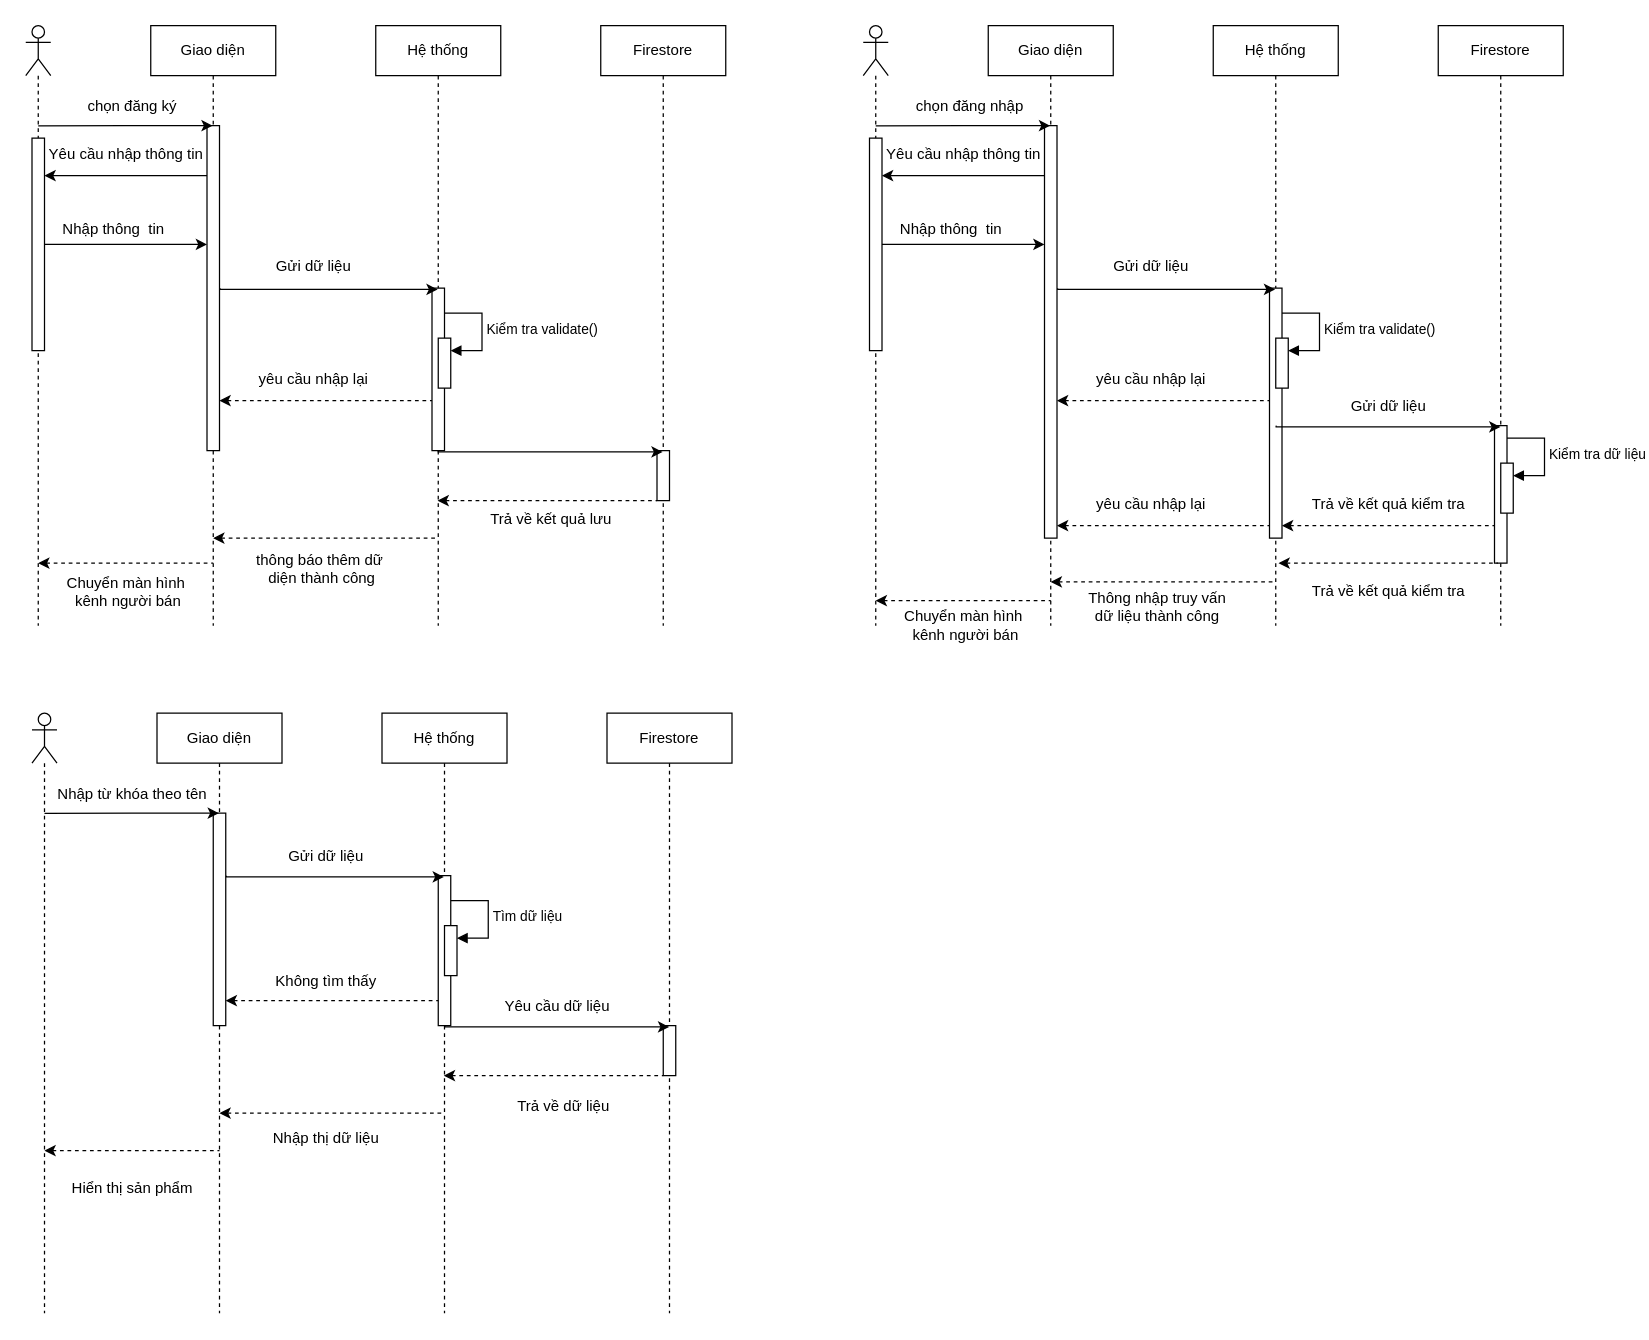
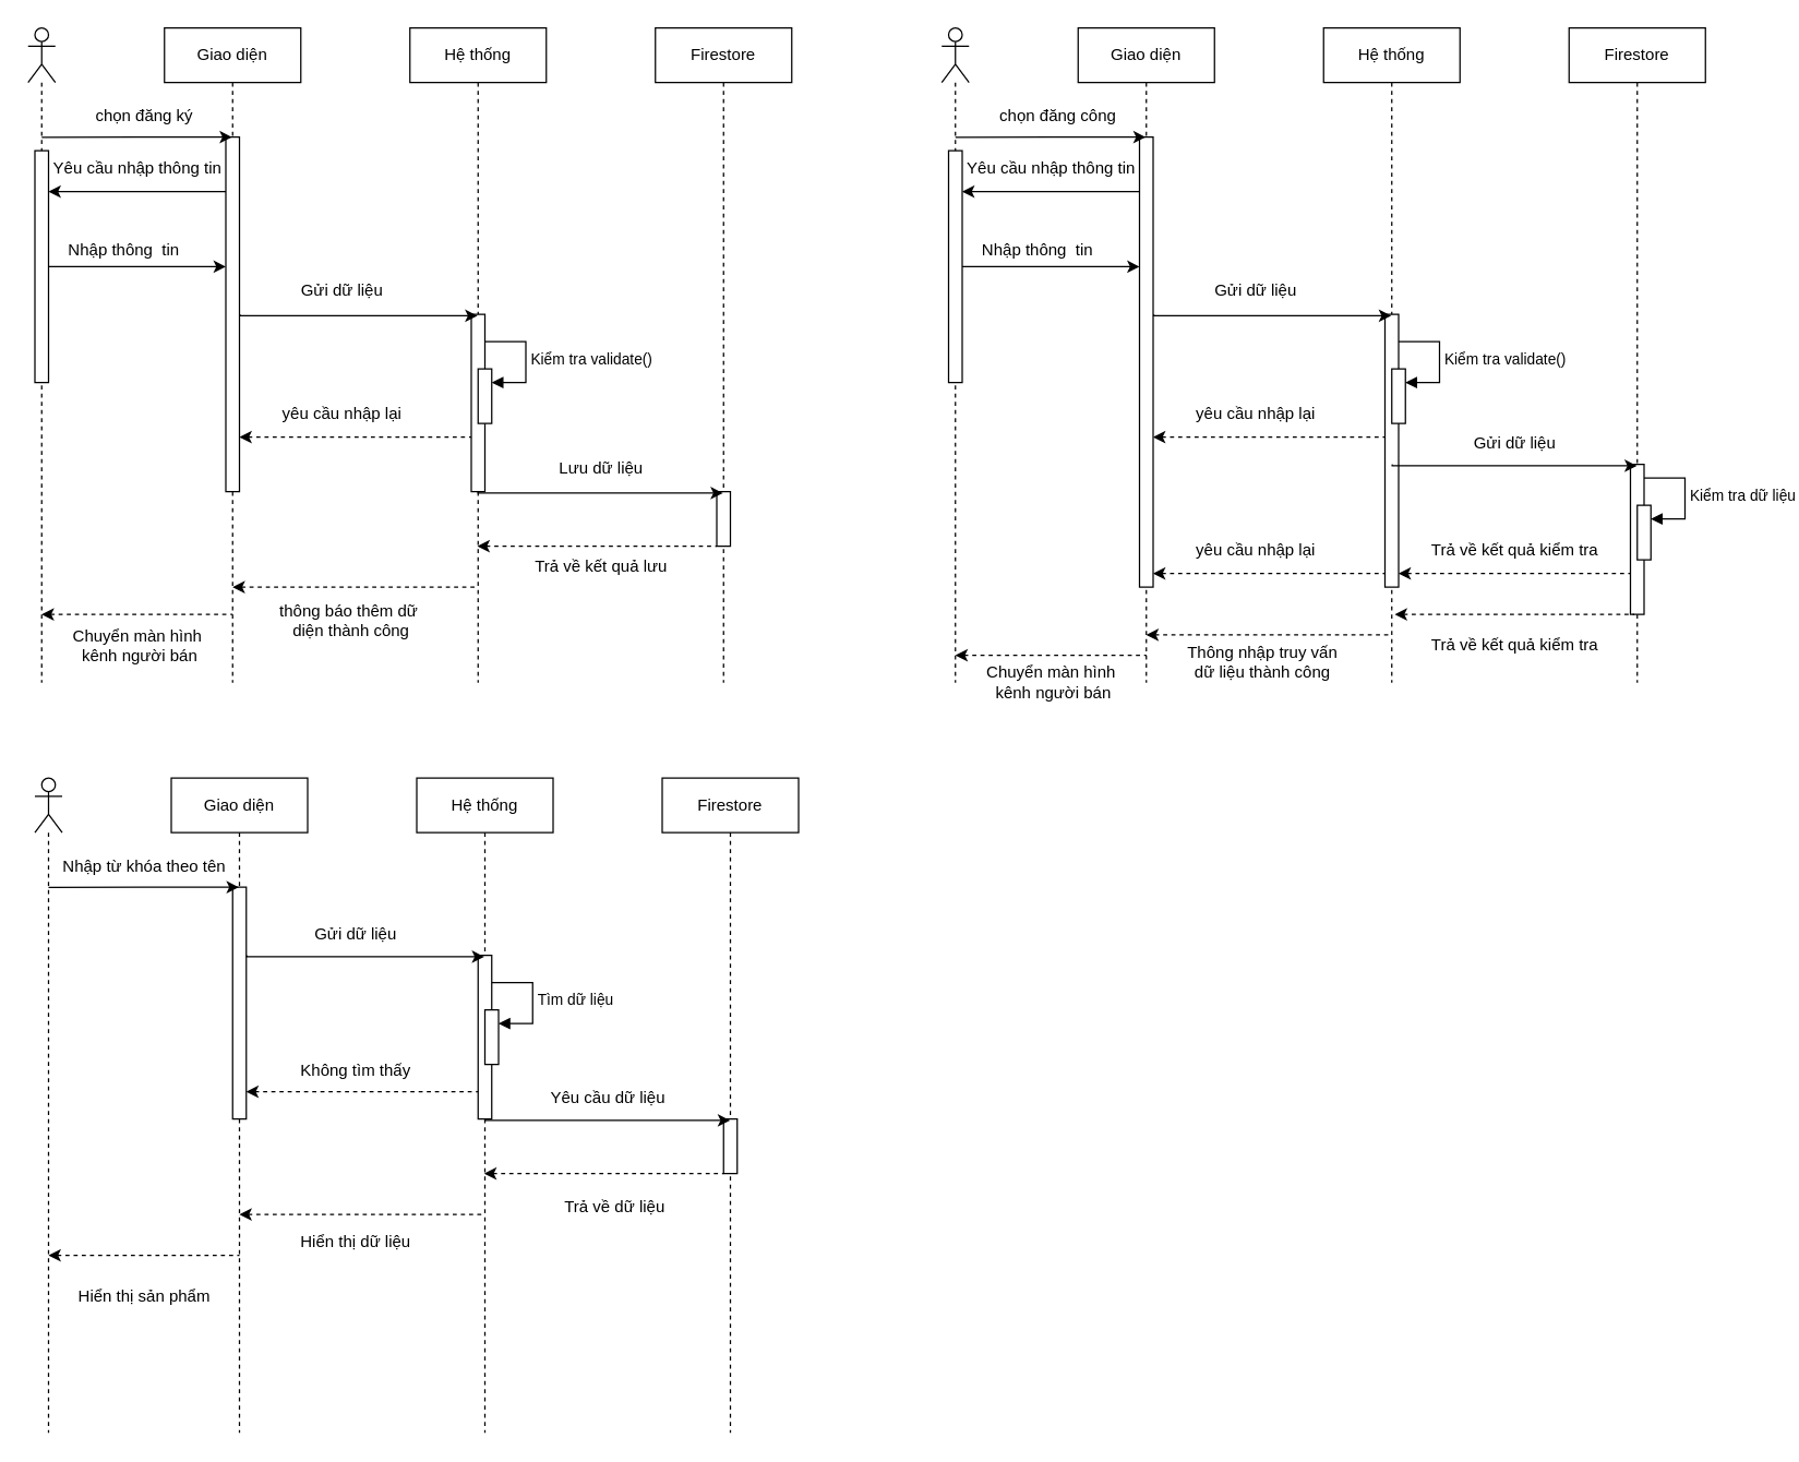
- <mxCell id="43" value="chọn đăng nhập" style="text;html=1;align=center;verticalAlign=middle;resizable=0;points=[];autosize=1;strokeColor=none;fillColor=none;" vertex="1" parent="1"><mxGeometry x="720" y="70" width="110" height="30" as="geometry" /></mxCell>
+ <mxCell id="43" value="chọn đăng công" style="text;html=1;align=center;verticalAlign=middle;resizable=0;points=[];autosize=1;strokeColor=none;fillColor=none;" vertex="1" parent="1"><mxGeometry x="720" y="70" width="110" height="30" as="geometry" /></mxCell>
+ <mxCell id="23" value="Lưu dữ liệu" style="text;html=1;align=center;verticalAlign=middle;resizable=0;points=[];autosize=1;strokeColor=none;fillColor=none;" vertex="1" parent="1"><mxGeometry x="400" y="328" width="80" height="30" as="geometry" /></mxCell>
- <mxCell id="82" value="&lt;p style=&quot;line-height: 10%;&quot;&gt;Nhập thị dữ liệu&lt;/p&gt;" style="text;html=1;align=center;verticalAlign=middle;resizable=0;points=[];autosize=1;strokeColor=none;fillColor=none;" vertex="1" parent="1"><mxGeometry x="210" y="890" width="100" height="40" as="geometry" /></mxCell>
+ <mxCell id="82" value="&lt;p style=&quot;line-height: 10%;&quot;&gt;Hiển thị dữ liệu&lt;/p&gt;" style="text;html=1;align=center;verticalAlign=middle;resizable=0;points=[];autosize=1;strokeColor=none;fillColor=none;" vertex="1" parent="1"><mxGeometry x="210" y="890" width="100" height="40" as="geometry" /></mxCell>
